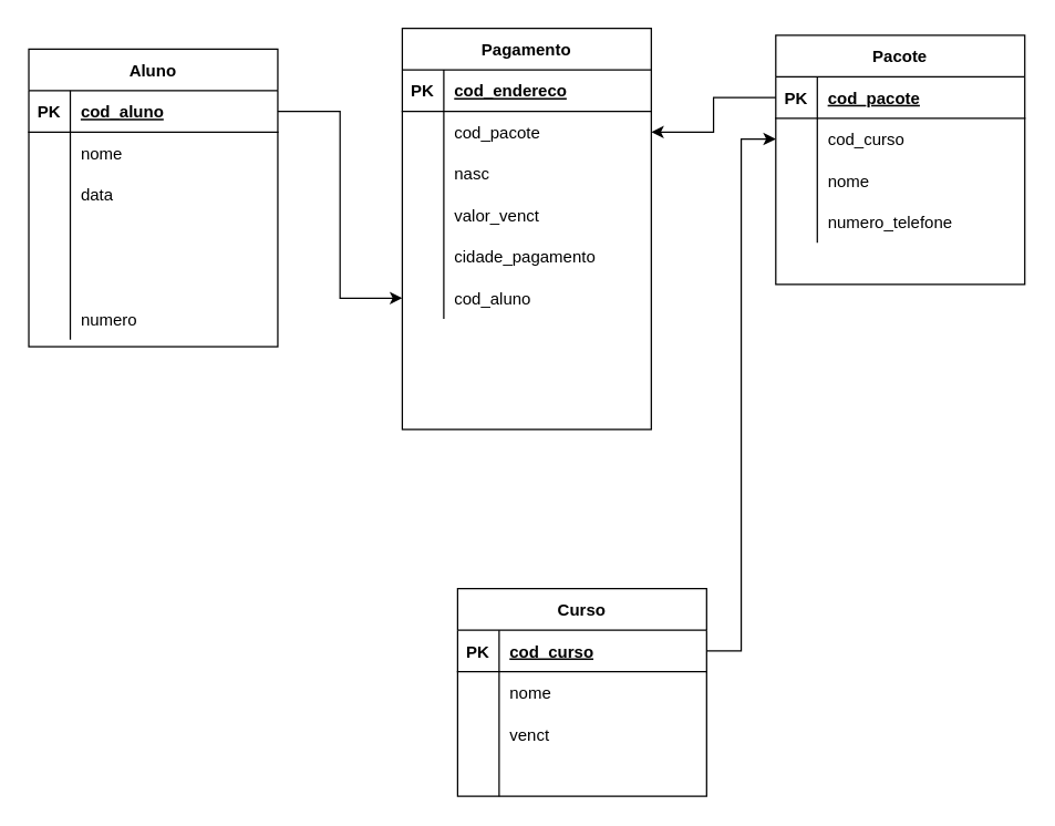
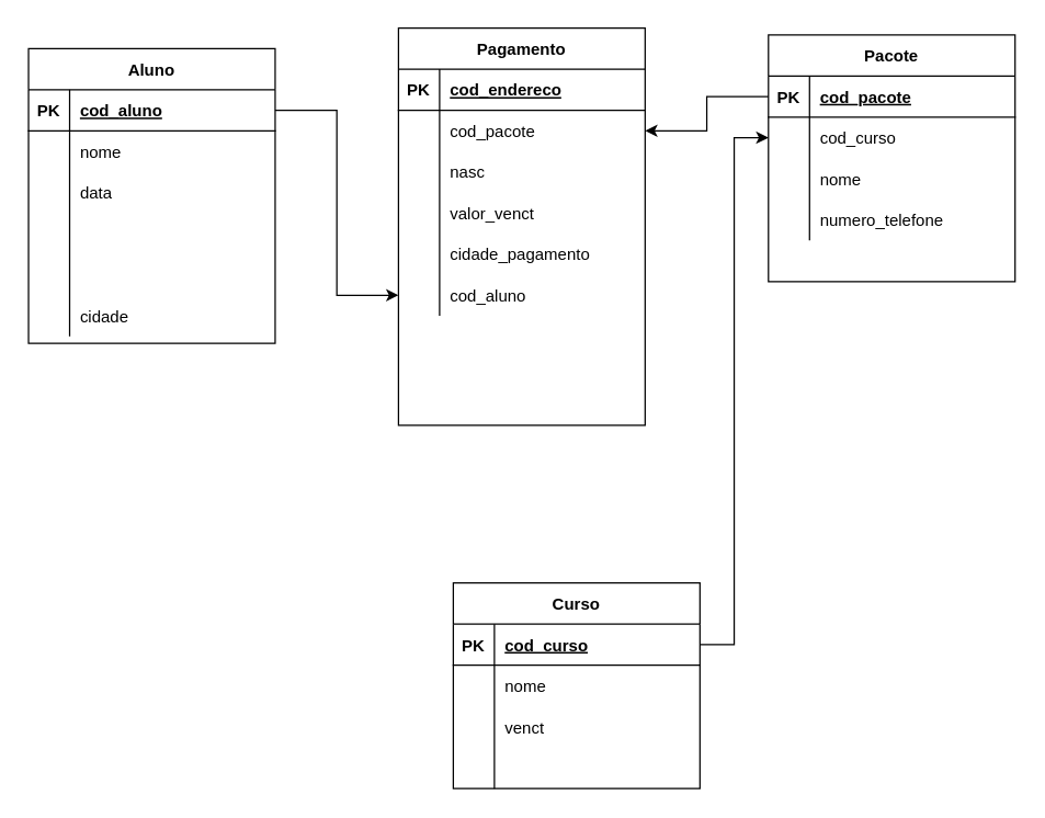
- <mxCell id="31" value="numero" style="shape=partialRectangle;connectable=0;fillColor=none;top=0;left=0;bottom=0;right=0;align=left;spacingLeft=6;overflow=hidden;" parent="29" vertex="1"><mxGeometry x="30" width="150" height="30" as="geometry" /></mxCell>
+ <mxCell id="31" value="cidade" style="shape=partialRectangle;connectable=0;fillColor=none;top=0;left=0;bottom=0;right=0;align=left;spacingLeft=6;overflow=hidden;" parent="29" vertex="1"><mxGeometry x="30" width="150" height="30" as="geometry" /></mxCell>
